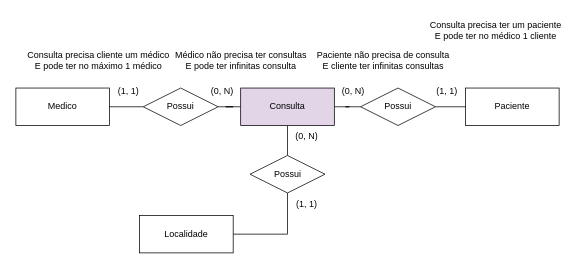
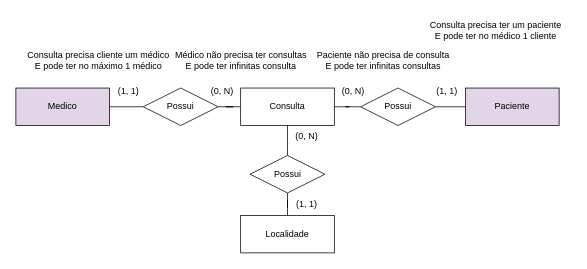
- <mxCell id="22" value="Paciente não precisa de consulta&lt;br&gt;E cliente ter infinitas consultas" style="text;html=1;align=center;verticalAlign=middle;resizable=0;points=[];autosize=1;strokeColor=none;fillColor=none;" vertex="1" parent="1"><mxGeometry x="410" y="60" width="200" height="40" as="geometry" /></mxCell>
+ <mxCell id="22" value="Paciente não precisa de consulta&lt;br&gt;E pode ter infinitas consultas" style="text;html=1;align=center;verticalAlign=middle;resizable=0;points=[];autosize=1;strokeColor=none;fillColor=none;" vertex="1" parent="1"><mxGeometry x="410" y="60" width="200" height="40" as="geometry" /></mxCell>
- <mxCell id="2" value="Medico" style="whiteSpace=wrap;html=1;align=center;" vertex="1" parent="1"><mxGeometry x="20" y="117" width="125" height="50" as="geometry" /></mxCell>
+ <mxCell id="2" value="Medico" style="whiteSpace=wrap;html=1;align=center;fillColor=#e1d5e7;" vertex="1" parent="1"><mxGeometry x="20" y="117" width="125" height="50" as="geometry" /></mxCell>
- <mxCell id="7" value="Consulta" style="whiteSpace=wrap;html=1;align=center;fillColor=#e1d5e7;" vertex="1" parent="1"><mxGeometry x="320" y="117" width="125" height="50" as="geometry" /></mxCell>
+ <mxCell id="7" value="Consulta" style="whiteSpace=wrap;html=1;align=center;" vertex="1" parent="1"><mxGeometry x="320" y="117" width="125" height="50" as="geometry" /></mxCell>
- <mxCell id="3" value="Paciente" style="whiteSpace=wrap;html=1;align=center;" vertex="1" parent="1"><mxGeometry x="620" y="117" width="125" height="50" as="geometry" /></mxCell>
+ <mxCell id="3" value="Paciente" style="whiteSpace=wrap;html=1;align=center;fillColor=#e1d5e7;" vertex="1" parent="1"><mxGeometry x="620" y="117" width="125" height="50" as="geometry" /></mxCell>
- <mxCell id="9" value="Localidade" style="whiteSpace=wrap;html=1;align=center;" vertex="1" parent="1"><mxGeometry x="185" y="287" width="125" height="50" as="geometry" /></mxCell>
+ <mxCell id="9" value="Localidade" style="whiteSpace=wrap;html=1;align=center;" vertex="1" parent="1"><mxGeometry x="320" y="287" width="125" height="50" as="geometry" /></mxCell>
